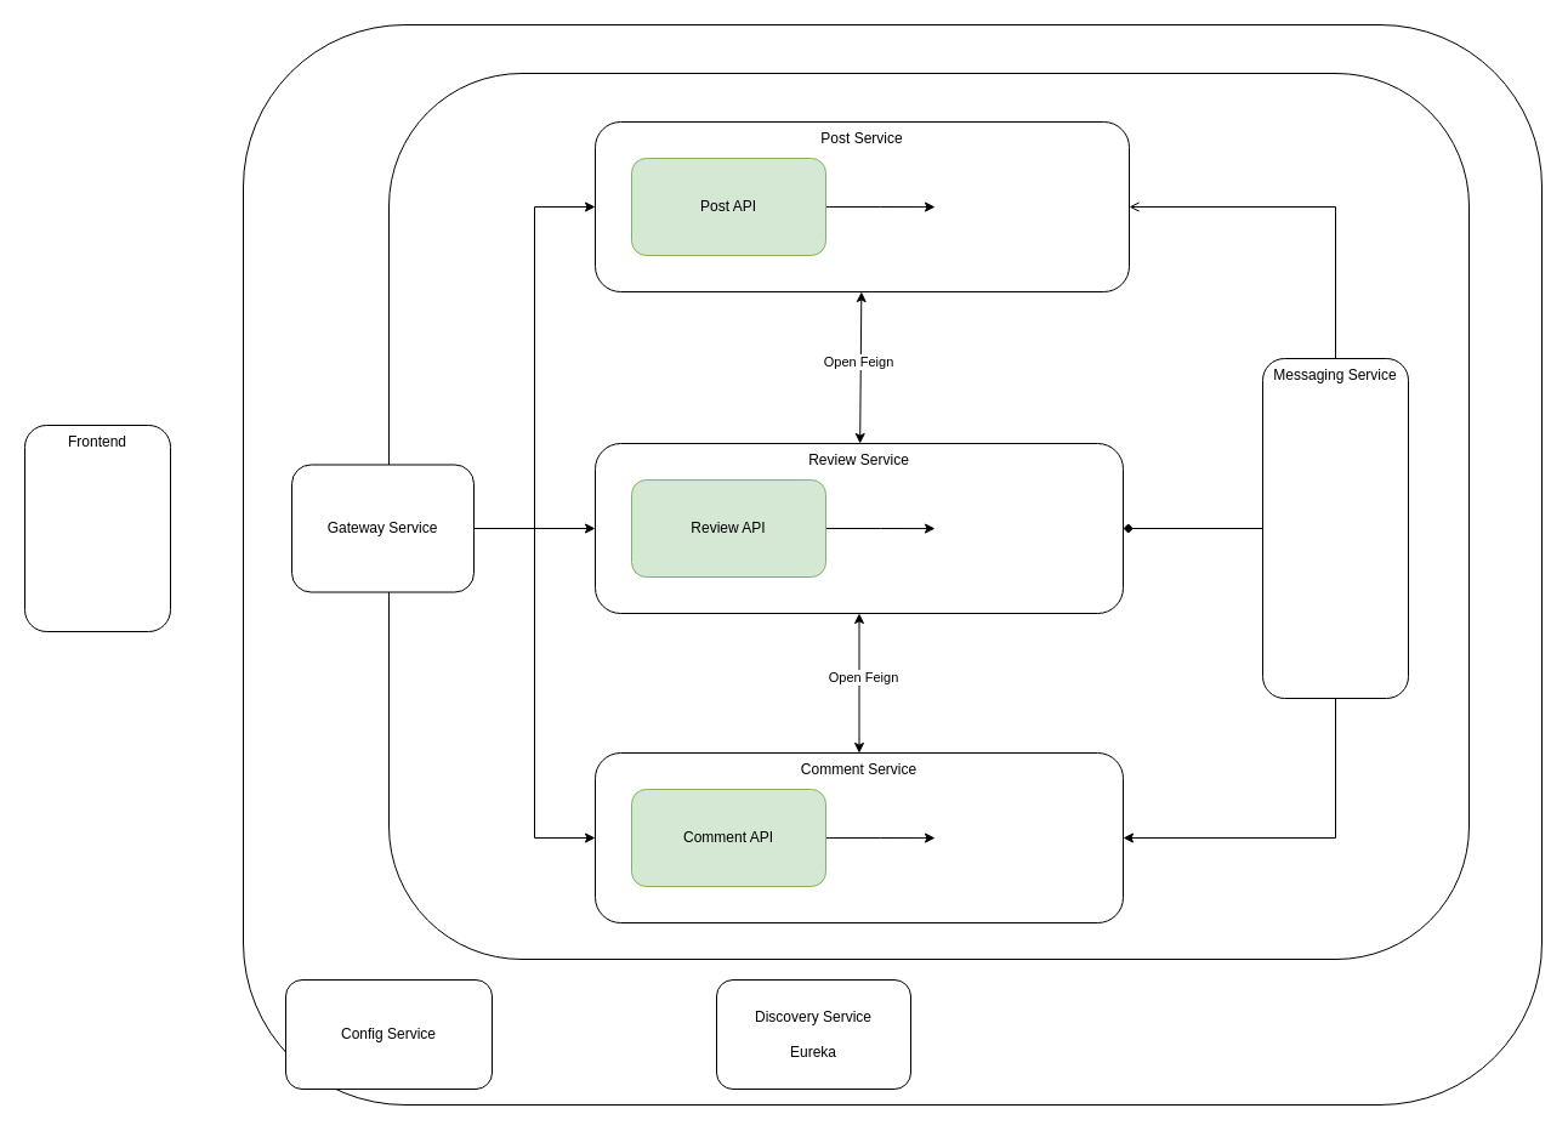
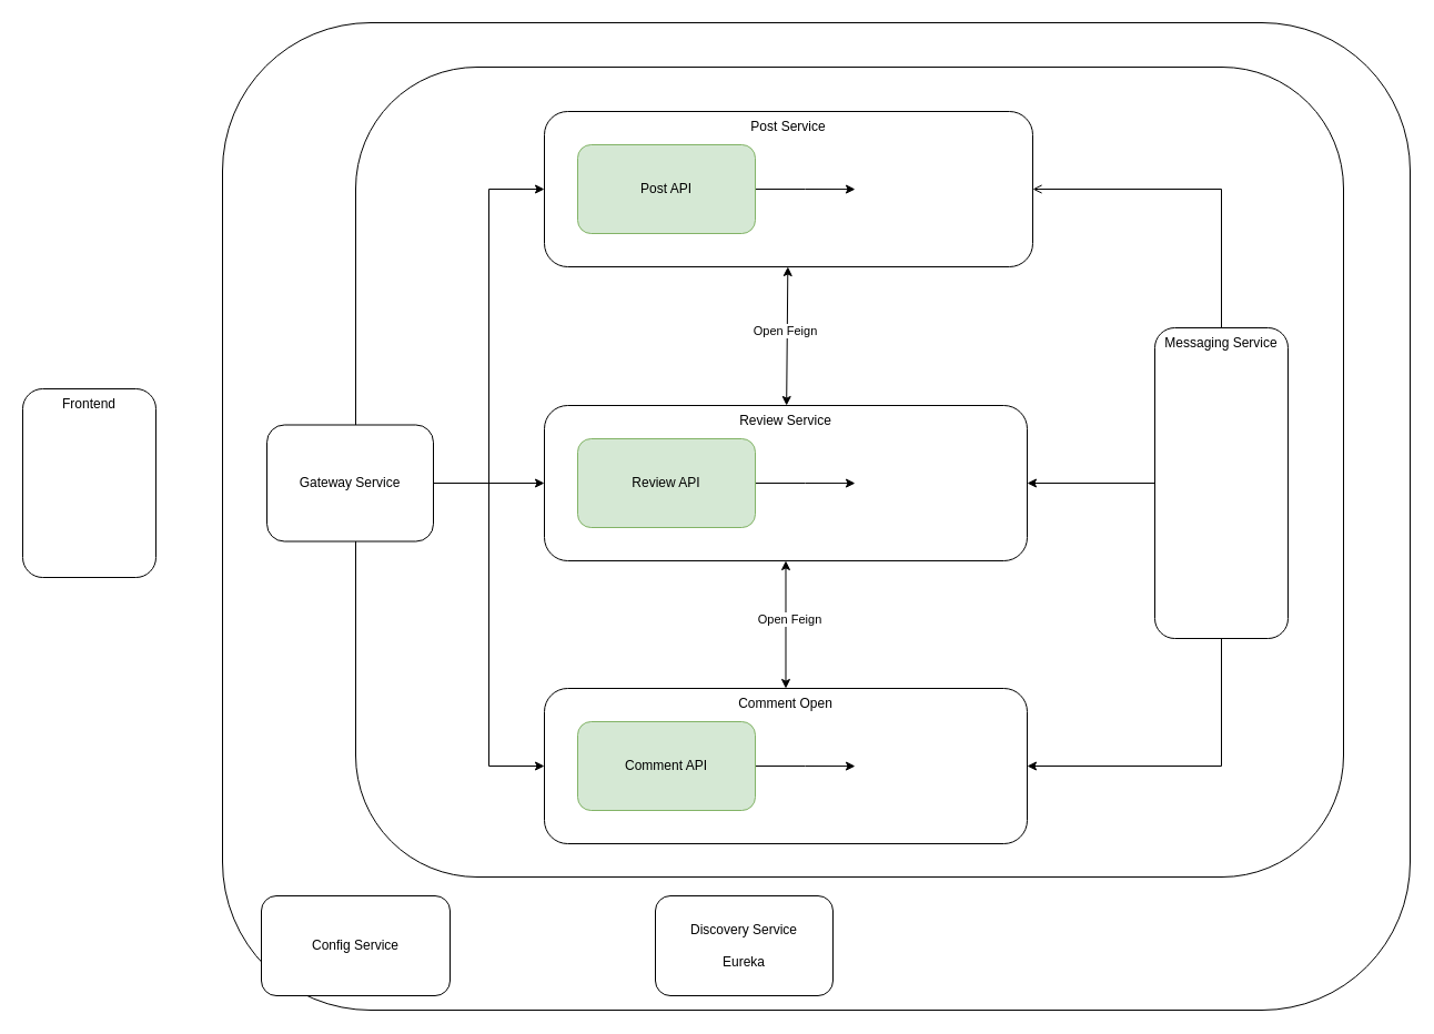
- <mxCell id="28" value="" style="endArrow=diamond;html=1;rounded=0;" edge="1" parent="1" source="10" target="8"><mxGeometry width="50" height="50" relative="1" as="geometry"><mxPoint x="10" y="640" as="sourcePoint" /><mxPoint x="60" y="590" as="targetPoint" /></mxGeometry></mxCell>
+ <mxCell id="28" value="" style="endArrow=classic;html=1;rounded=0;" edge="1" parent="1" source="10" target="8"><mxGeometry width="50" height="50" relative="1" as="geometry"><mxPoint x="10" y="640" as="sourcePoint" /><mxPoint x="60" y="590" as="targetPoint" /></mxGeometry></mxCell>
- <mxCell id="9" value="Comment Service" style="rounded=1;whiteSpace=wrap;html=1;verticalAlign=top;" vertex="1" parent="1"><mxGeometry x="490" y="620" width="435" height="140" as="geometry" /></mxCell>
+ <mxCell id="9" value="Comment Open" style="rounded=1;whiteSpace=wrap;html=1;verticalAlign=top;" vertex="1" parent="1"><mxGeometry x="490" y="620" width="435" height="140" as="geometry" /></mxCell>
